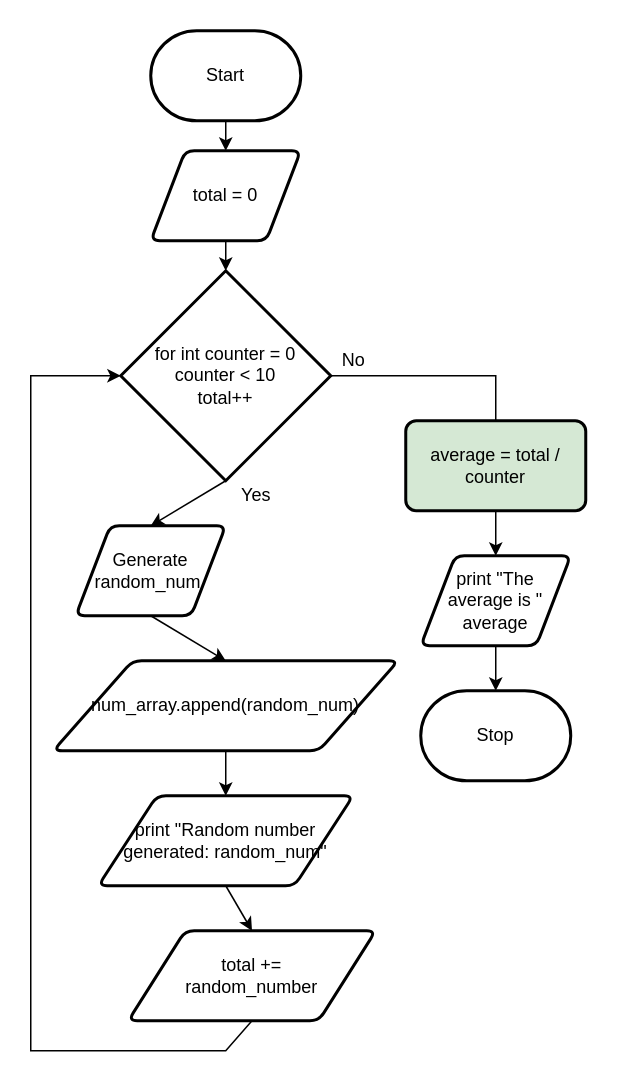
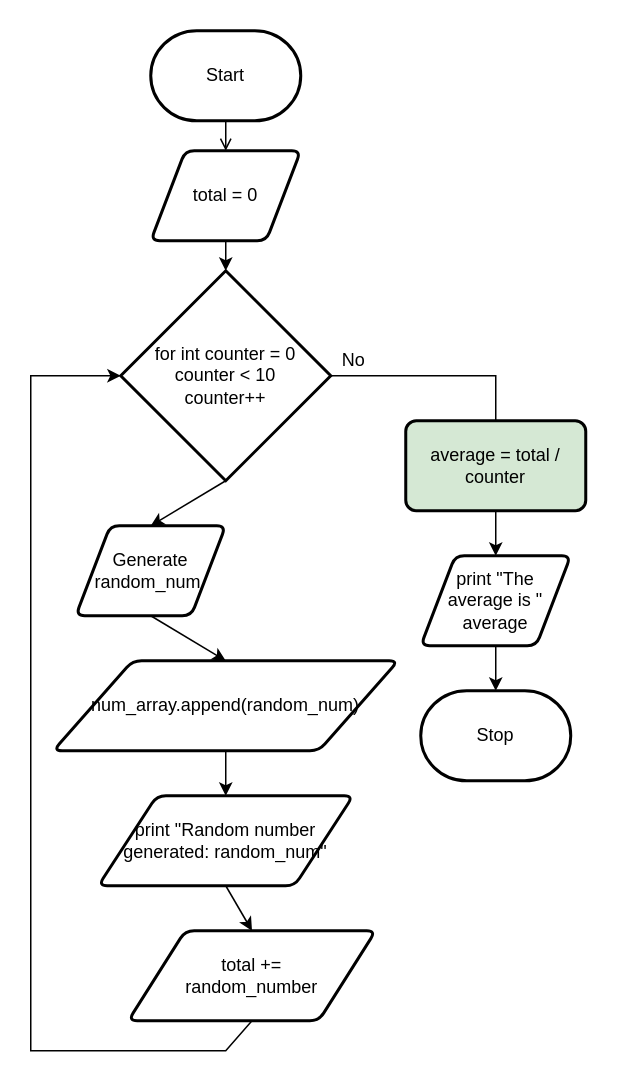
- <mxCell id="2" style="edgeStyle=none;rounded=0;html=1;exitX=0.5;exitY=1;exitDx=0;exitDy=0;exitPerimeter=0;entryX=0.5;entryY=0;entryDx=0;entryDy=0;" parent="1" source="3" target="22" edge="1"><mxGeometry relative="1" as="geometry" /></mxCell>
+ <mxCell id="2" style="edgeStyle=none;rounded=0;html=1;exitX=0.5;exitY=1;exitDx=0;exitDy=0;exitPerimeter=0;entryX=0.5;entryY=0;entryDx=0;entryDy=0;endArrow=open;" parent="1" source="3" target="22" edge="1"><mxGeometry relative="1" as="geometry" /></mxCell>
- <mxCell id="7" value="for int counter = 0&lt;br&gt;counter &amp;lt; 10&lt;br&gt;total++" style="strokeWidth=2;html=1;shape=mxgraph.flowchart.decision;whiteSpace=wrap;" parent="1" vertex="1"><mxGeometry x="80" y="180" width="140" height="140" as="geometry" /></mxCell>
+ <mxCell id="7" value="for int counter = 0&lt;br&gt;counter &amp;lt; 10&lt;br&gt;counter++" style="strokeWidth=2;html=1;shape=mxgraph.flowchart.decision;whiteSpace=wrap;" parent="1" vertex="1"><mxGeometry x="80" y="180" width="140" height="140" as="geometry" /></mxCell>
- <mxCell id="13" value="Yes" style="text;html=1;align=center;verticalAlign=middle;resizable=0;points=[];autosize=1;strokeColor=none;fillColor=none;" parent="1" vertex="1"><mxGeometry x="150" y="320" width="40" height="20" as="geometry" /></mxCell>
